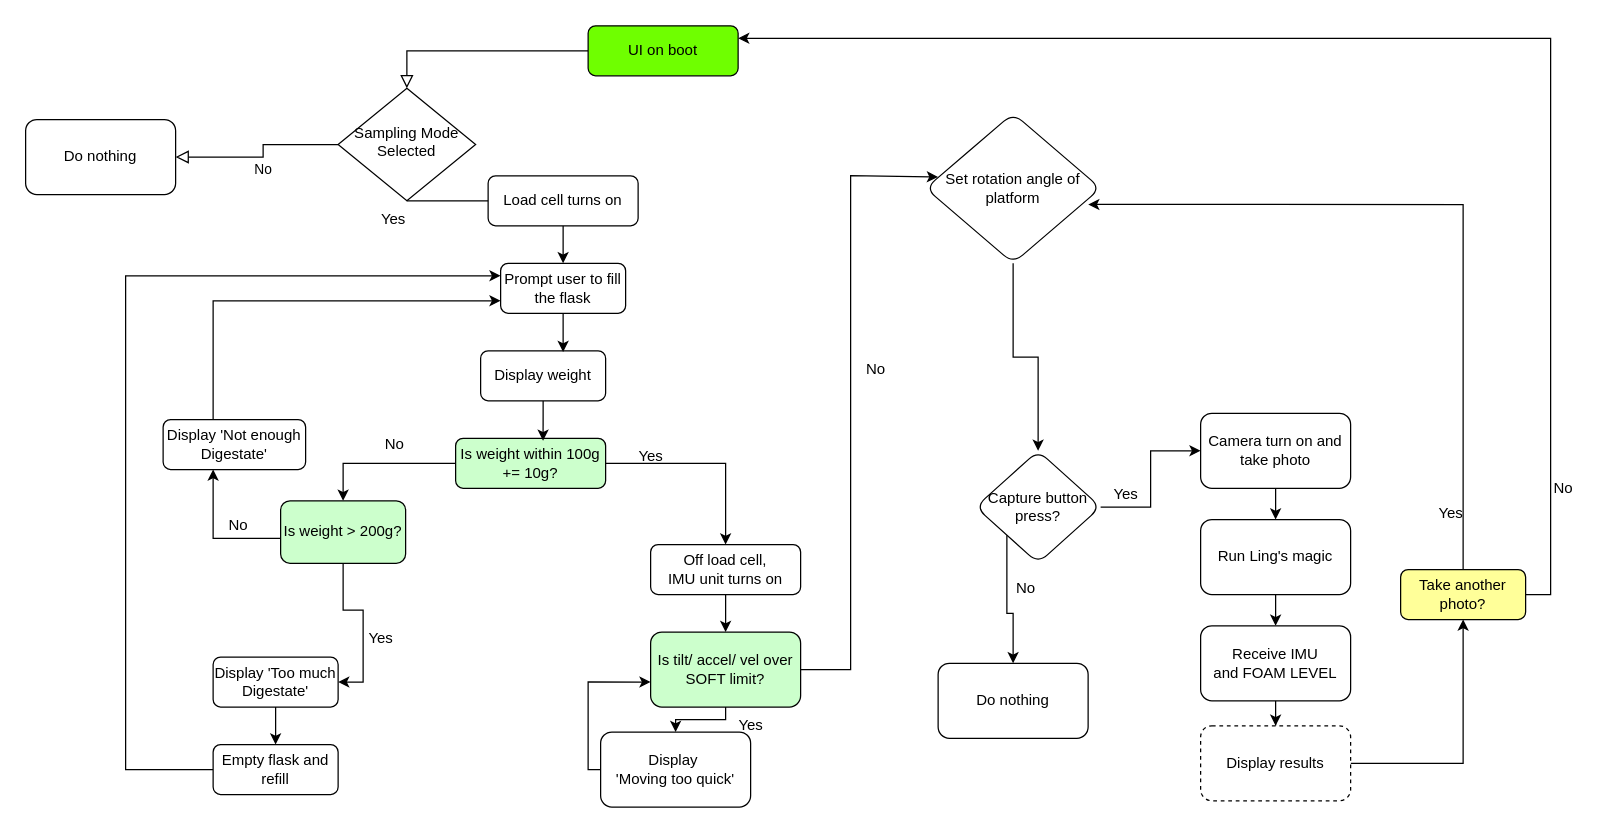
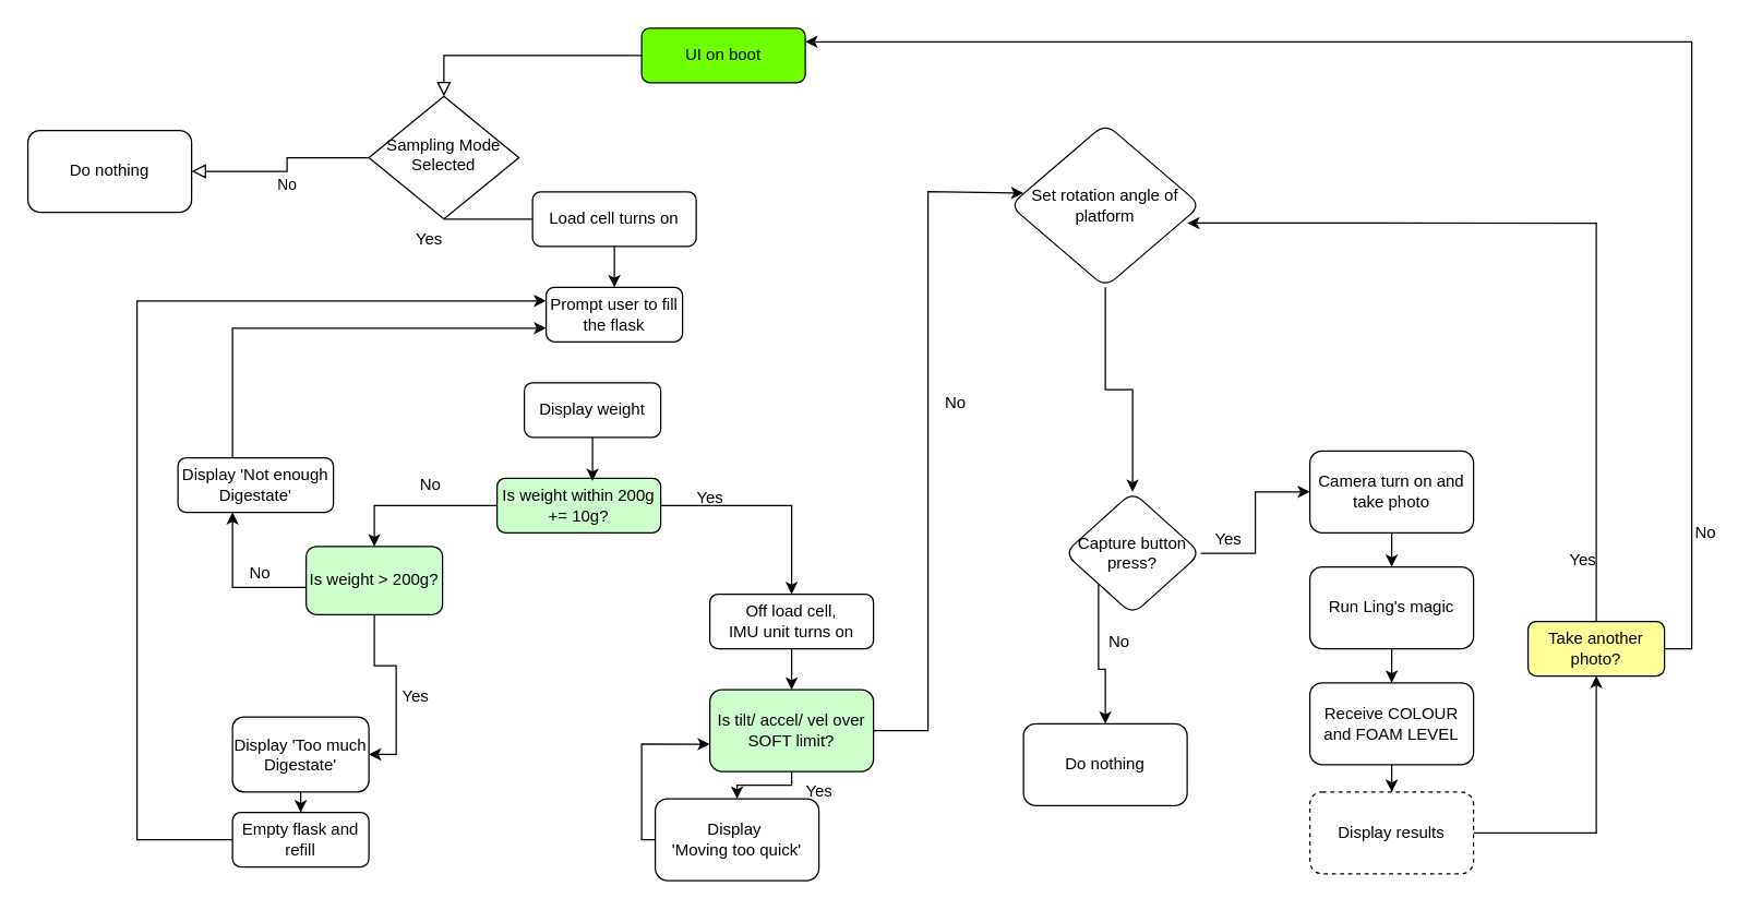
- <mxCell id="59" style="edgeStyle=orthogonalEdgeStyle;rounded=0;orthogonalLoop=1;jettySize=auto;html=1;entryX=0.66;entryY=0.025;entryDx=0;entryDy=0;entryPerimeter=0;" edge="1" parent="1" source="60" target="58"><mxGeometry relative="1" as="geometry" /></mxCell>
- <mxCell id="13" value="Is weight within 100g += 10g?" style="rounded=1;whiteSpace=wrap;html=1;fontSize=12;glass=0;strokeWidth=1;shadow=0;fillColor=#CCFFCC;" parent="1" vertex="1"><mxGeometry x="364" y="350" width="120" height="40" as="geometry" /></mxCell>
+ <mxCell id="13" value="Is weight within 200g += 10g?" style="rounded=1;whiteSpace=wrap;html=1;fontSize=12;glass=0;strokeWidth=1;shadow=0;fillColor=#CCFFCC;" parent="1" vertex="1"><mxGeometry x="364" y="350" width="120" height="40" as="geometry" /></mxCell>
- <mxCell id="29" value="Receive IMU&lt;br&gt;and FOAM LEVEL" style="rounded=1;whiteSpace=wrap;html=1;glass=0;strokeWidth=1;shadow=0;" parent="1" vertex="1"><mxGeometry x="960" y="500" width="120" height="60" as="geometry" /></mxCell>
+ <mxCell id="29" value="Receive COLOUR&lt;br&gt;and FOAM LEVEL" style="rounded=1;whiteSpace=wrap;html=1;glass=0;strokeWidth=1;shadow=0;" parent="1" vertex="1"><mxGeometry x="960" y="500" width="120" height="60" as="geometry" /></mxCell>
- <mxCell id="16" value="Display 'Too much Digestate'" style="rounded=1;whiteSpace=wrap;html=1;fontSize=12;glass=0;strokeWidth=1;shadow=0;" parent="1" vertex="1"><mxGeometry x="170" y="525" width="100" height="40" as="geometry" /></mxCell>
+ <mxCell id="16" value="Display 'Too much Digestate'" style="rounded=1;whiteSpace=wrap;html=1;fontSize=12;glass=0;strokeWidth=1;shadow=0;" parent="1" vertex="1"><mxGeometry x="170" y="525" width="100" height="55" as="geometry" /></mxCell>
